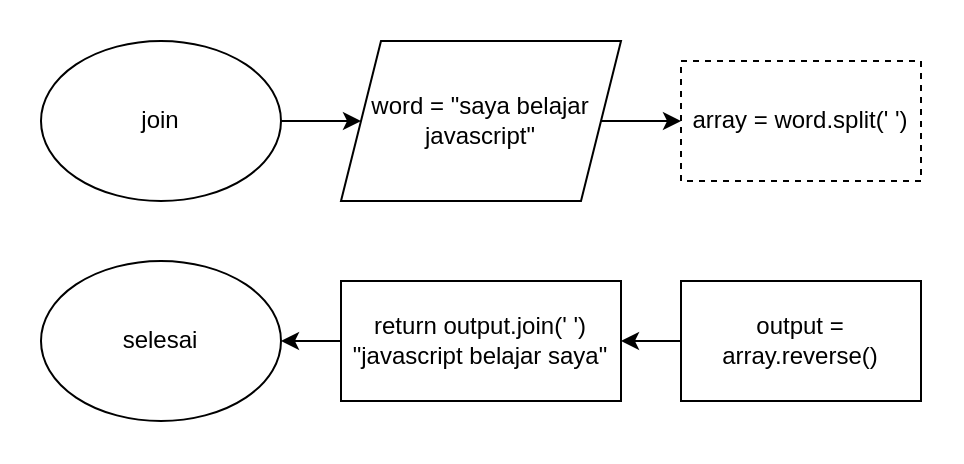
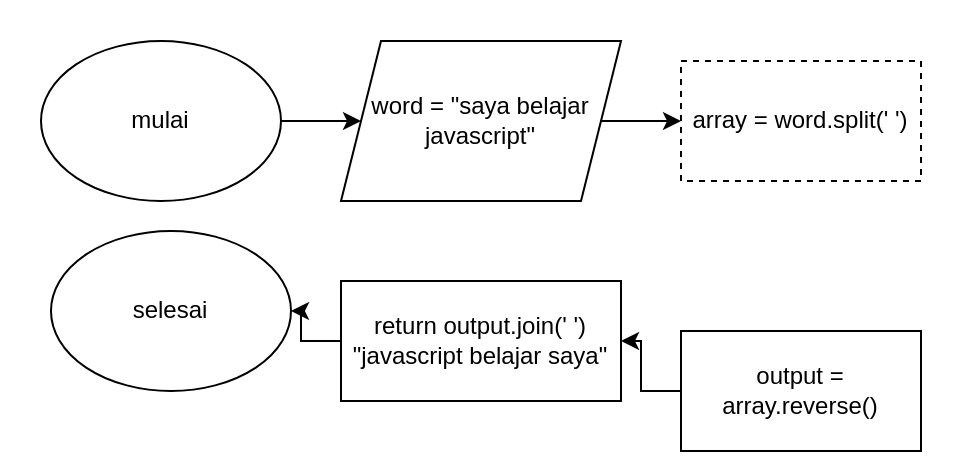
- <mxCell id="3" value="join" style="ellipse;whiteSpace=wrap;html=1;" vertex="1" parent="1"><mxGeometry x="20" y="20" width="120" height="80" as="geometry" /></mxCell>
+ <mxCell id="3" value="mulai" style="ellipse;whiteSpace=wrap;html=1;" vertex="1" parent="1"><mxGeometry x="20" y="20" width="120" height="80" as="geometry" /></mxCell>
- <mxCell id="11" value="selesai" style="ellipse;whiteSpace=wrap;html=1;" vertex="1" parent="1"><mxGeometry x="20" y="130" width="120" height="80" as="geometry" /></mxCell>
+ <mxCell id="11" value="selesai" style="ellipse;whiteSpace=wrap;html=1;" vertex="1" parent="1"><mxGeometry x="25" y="115" width="120" height="80" as="geometry" /></mxCell>
- <mxCell id="8" value="output = array.reverse()" style="rounded=0;whiteSpace=wrap;html=1;" vertex="1" parent="1"><mxGeometry x="340" y="140" width="120" height="60" as="geometry" /></mxCell>
+ <mxCell id="8" value="output = array.reverse()" style="rounded=0;whiteSpace=wrap;html=1;" vertex="1" parent="1"><mxGeometry x="340" y="165" width="120" height="60" as="geometry" /></mxCell>
